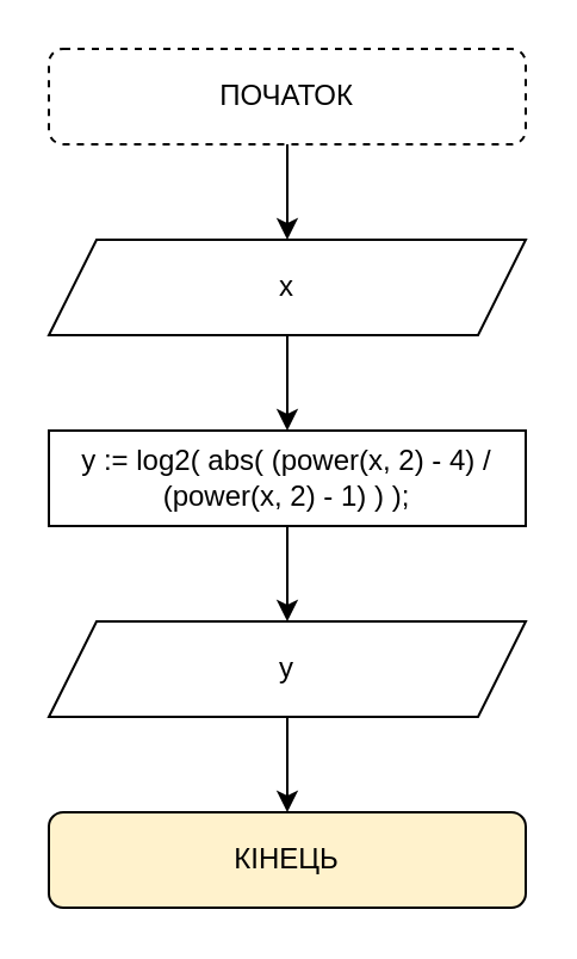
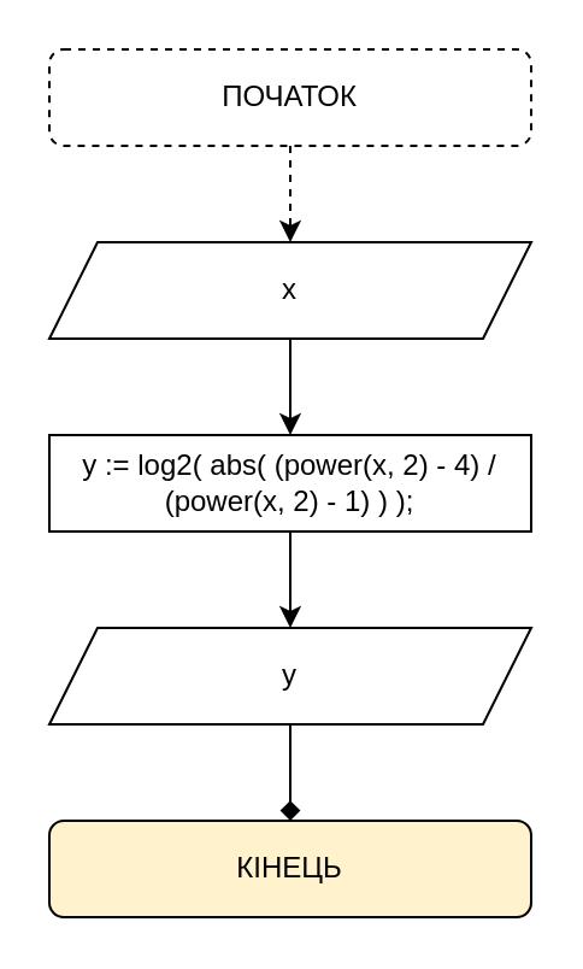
- <mxCell id="2" value="" style="edgeStyle=orthogonalEdgeStyle;rounded=0;orthogonalLoop=1;jettySize=auto;html=1;" parent="1" source="3" target="5" edge="1"><mxGeometry relative="1" as="geometry" /></mxCell>
+ <mxCell id="2" value="" style="edgeStyle=orthogonalEdgeStyle;rounded=0;orthogonalLoop=1;jettySize=auto;html=1;dashed=1;" parent="1" source="3" target="5" edge="1"><mxGeometry relative="1" as="geometry" /></mxCell>
- <mxCell id="8" value="" style="edgeStyle=orthogonalEdgeStyle;rounded=0;orthogonalLoop=1;jettySize=auto;html=1;" parent="1" source="9" target="10" edge="1"><mxGeometry relative="1" as="geometry" /></mxCell>
+ <mxCell id="8" value="" style="edgeStyle=orthogonalEdgeStyle;rounded=0;orthogonalLoop=1;jettySize=auto;html=1;endArrow=diamond;" parent="1" source="9" target="10" edge="1"><mxGeometry relative="1" as="geometry" /></mxCell>
